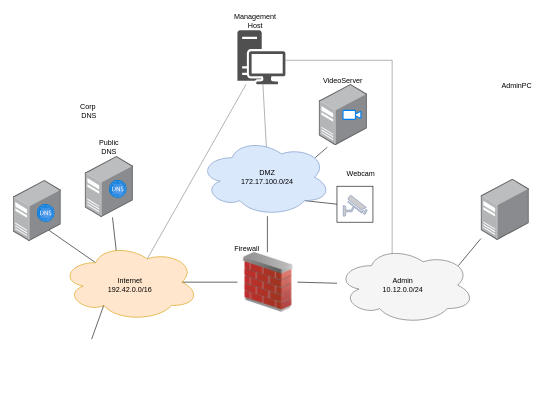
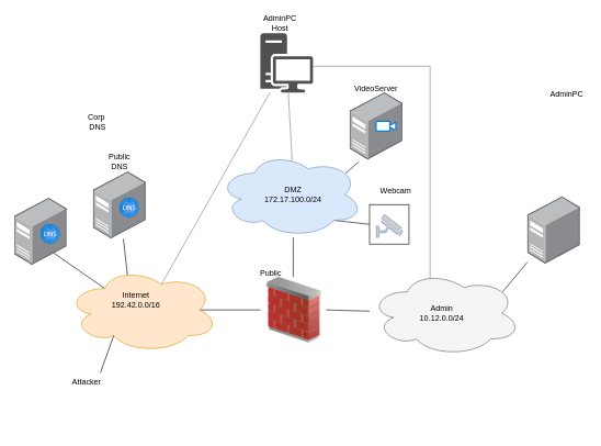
- <mxCell id="31" value="&lt;div&gt;Management&lt;/div&gt;&lt;div&gt;Host&lt;br&gt;&lt;/div&gt;" style="text;html=1;strokeColor=none;fillColor=none;align=center;verticalAlign=middle;whiteSpace=wrap;rounded=0;" parent="1" vertex="1"><mxGeometry x="395" y="20" width="60" height="30" as="geometry" /></mxCell>
+ <mxCell id="31" value="&lt;div&gt;AdminPC&lt;/div&gt;&lt;div&gt;Host&lt;br&gt;&lt;/div&gt;" style="text;html=1;strokeColor=none;fillColor=none;align=center;verticalAlign=middle;whiteSpace=wrap;rounded=0;" parent="1" vertex="1"><mxGeometry x="395" y="20" width="60" height="30" as="geometry" /></mxCell>
- <mxCell id="25" value="Firewall" style="text;strokeColor=none;align=center;fillColor=none;html=1;verticalAlign=middle;whiteSpace=wrap;rounded=0;" parent="1" vertex="1"><mxGeometry x="381" y="400" width="60" height="30" as="geometry" /></mxCell>
+ <mxCell id="25" value="Public" style="text;strokeColor=none;align=center;fillColor=none;html=1;verticalAlign=middle;whiteSpace=wrap;rounded=0;" parent="1" vertex="1"><mxGeometry x="381" y="400" width="60" height="30" as="geometry" /></mxCell>
- <mxCell id="21" value="&lt;div&gt;Internet&lt;/div&gt;&lt;div&gt;192.42.0.0/16&lt;/div&gt;" style="text;strokeColor=none;align=center;fillColor=none;html=1;verticalAlign=middle;whiteSpace=wrap;rounded=0;" parent="1" vertex="1"><mxGeometry x="171" y="455" width="90" height="40" as="geometry" /></mxCell>
+ <mxCell id="21" value="&lt;div&gt;Internet&lt;/div&gt;&lt;div&gt;192.42.0.0/16&lt;/div&gt;" style="text;strokeColor=none;align=center;fillColor=none;html=1;verticalAlign=middle;whiteSpace=wrap;rounded=0;" parent="1" vertex="1"><mxGeometry x="161" y="435" width="90" height="40" as="geometry" /></mxCell>
+ <mxCell id="29" value="Attacker" style="text;strokeColor=none;align=center;fillColor=none;html=1;verticalAlign=middle;whiteSpace=wrap;rounded=0;" parent="1" vertex="1"><mxGeometry x="100.77" y="565" width="60" height="30" as="geometry" /></mxCell>
